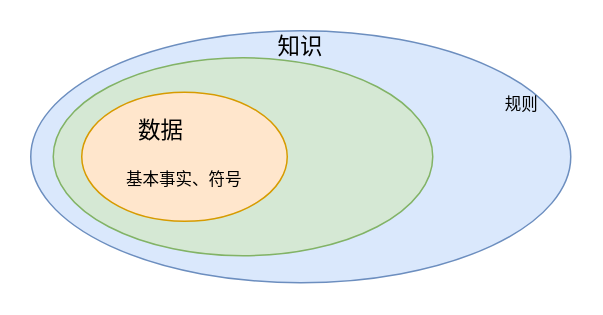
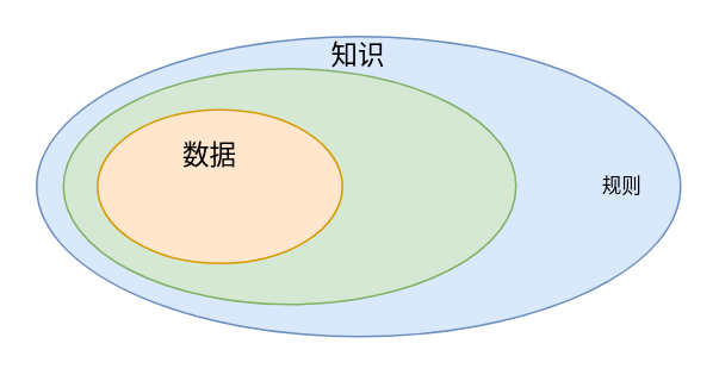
- <mxCell id="9" value="&lt;span style=&quot;font-size: 11px&quot;&gt;规则&lt;/span&gt;" style="text;html=1;strokeColor=none;fillColor=none;align=center;verticalAlign=middle;whiteSpace=wrap;rounded=0;" vertex="1" parent="2"><mxGeometry x="299.5" y="39" width="55" height="20" as="geometry" /></mxCell>
+ <mxCell id="9" value="&lt;span style=&quot;font-size: 11px&quot;&gt;规则&lt;/span&gt;" style="text;html=1;strokeColor=none;fillColor=none;align=center;verticalAlign=middle;whiteSpace=wrap;rounded=0;" vertex="1" parent="2"><mxGeometry x="299.5" y="74" width="55" height="20" as="geometry" /></mxCell>
- <mxCell id="6" value="&lt;font style=&quot;font-size: 15px&quot;&gt;数据&lt;/font&gt;" style="text;html=1;strokeColor=none;fillColor=none;align=center;verticalAlign=middle;whiteSpace=wrap;rounded=0;" vertex="1" parent="2"><mxGeometry x="67" y="56" width="40" height="20" as="geometry" /></mxCell>
+ <mxCell id="6" value="&lt;font style=&quot;font-size: 15px&quot;&gt;数据&lt;/font&gt;" style="text;html=1;strokeColor=none;fillColor=none;align=center;verticalAlign=middle;whiteSpace=wrap;rounded=0;" vertex="1" parent="2"><mxGeometry x="77" y="56" width="40" height="20" as="geometry" /></mxCell>
- <mxCell id="7" value="&lt;font style=&quot;font-size: 11px&quot;&gt;基本事实、符号&lt;/font&gt;" style="text;html=1;strokeColor=none;fillColor=none;align=center;verticalAlign=middle;whiteSpace=wrap;rounded=0;" vertex="1" parent="2"><mxGeometry x="46" y="89" width="113" height="20" as="geometry" /></mxCell>
